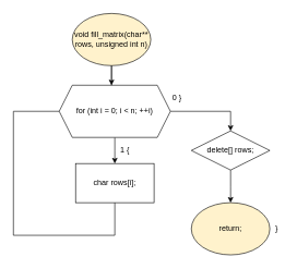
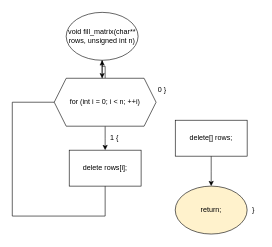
- <mxCell id="3" value="void fill_matrix(char** rows, unsigned int n)" style="ellipse;whiteSpace=wrap;html=1;fillColor=#fff2cc;" vertex="1" parent="1"><mxGeometry x="110" y="20" width="120" height="80" as="geometry" /></mxCell>
+ <mxCell id="3" value="void fill_matrix(char** rows, unsigned int n)" style="ellipse;whiteSpace=wrap;html=1;" vertex="1" parent="1"><mxGeometry x="110" y="20" width="120" height="80" as="geometry" /></mxCell>
- <mxCell id="6" style="edgeStyle=orthogonalEdgeStyle;rounded=0;orthogonalLoop=1;jettySize=auto;html=1;entryX=0.5;entryY=0;entryDx=0;entryDy=0;" edge="1" parent="1" source="7" target="15"><mxGeometry relative="1" as="geometry"><mxPoint x="352" y="260" as="targetPoint" /></mxGeometry></mxCell>
+ <mxCell id="6" style="edgeStyle=orthogonalEdgeStyle;rounded=0;orthogonalLoop=1;jettySize=auto;html=1;" edge="1" parent="1" source="7" target="3"><mxGeometry relative="1" as="geometry"><mxPoint x="352" y="260" as="targetPoint" /></mxGeometry></mxCell>
- <mxCell id="15" value="delete[] rows;" style="rhombus;whiteSpace=wrap;html=1;" vertex="1" parent="1"><mxGeometry x="292" y="200" width="120" height="60" as="geometry" /></mxCell>
+ <mxCell id="15" value="delete[] rows;" style="rounded=0;whiteSpace=wrap;html=1;" vertex="1" parent="1"><mxGeometry x="292" y="200" width="120" height="60" as="geometry" /></mxCell>
- <mxCell id="9" value="char rows[i];" style="rounded=0;whiteSpace=wrap;html=1;" vertex="1" parent="1"><mxGeometry x="115" y="250" width="120" height="60" as="geometry" /></mxCell>
+ <mxCell id="9" value="delete rows[i];" style="rounded=0;whiteSpace=wrap;html=1;" vertex="1" parent="1"><mxGeometry x="115" y="250" width="120" height="60" as="geometry" /></mxCell>
